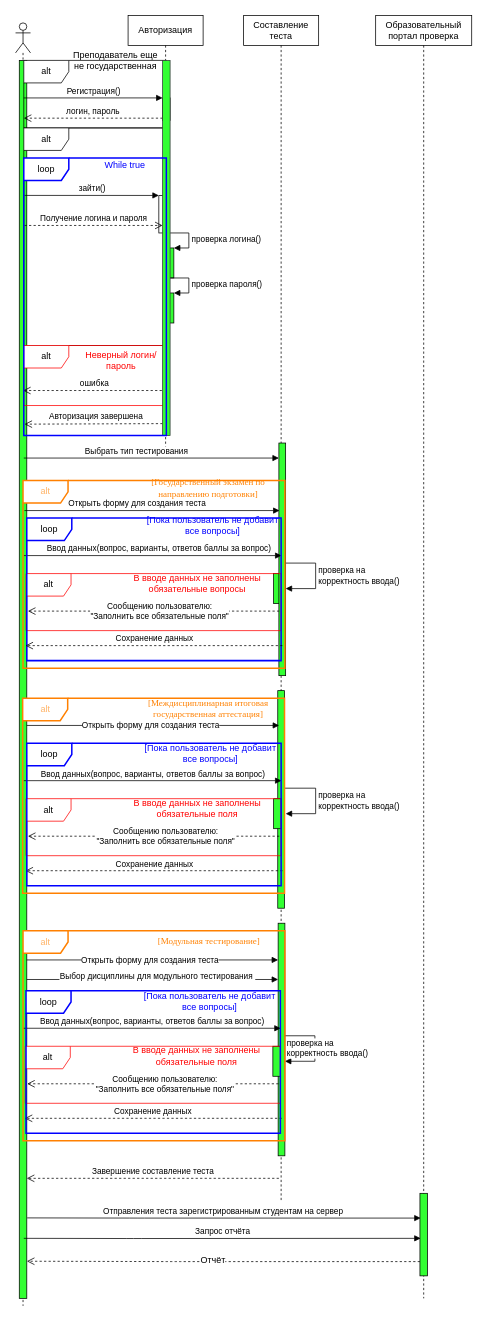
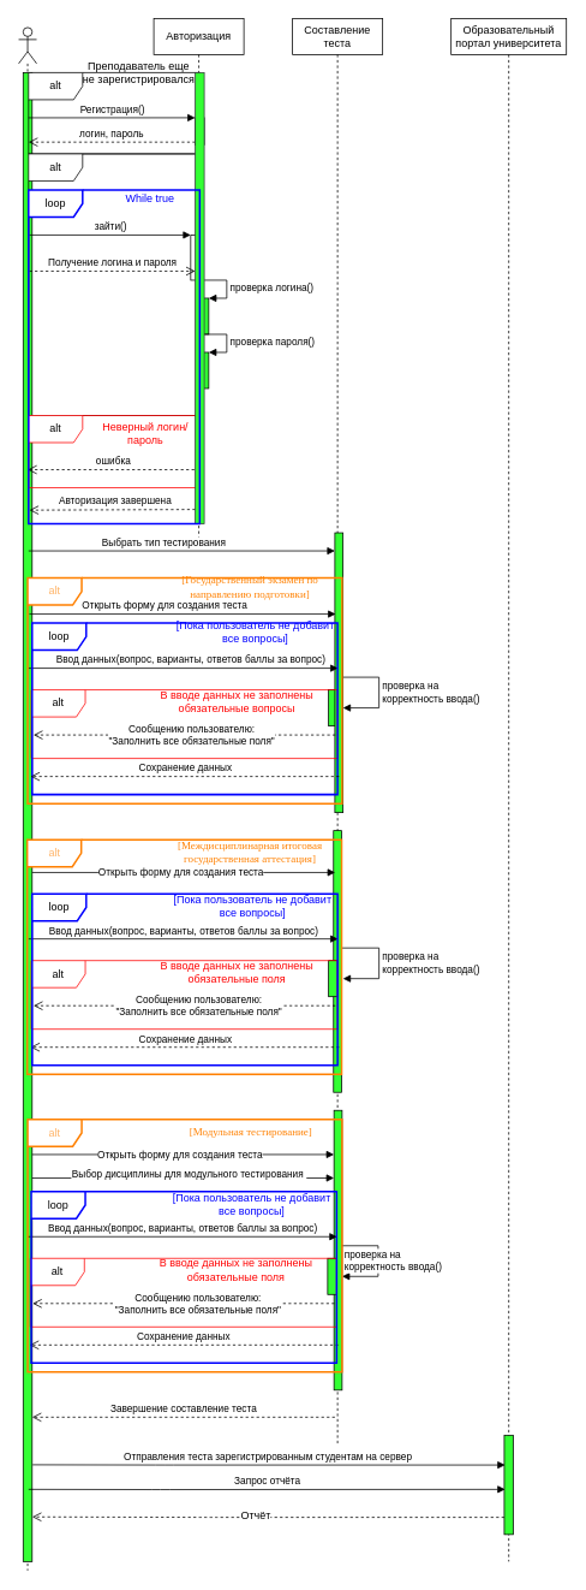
- <mxCell id="30" value="Образовательный портал проверка" style="shape=umlLifeline;perimeter=lifelinePerimeter;whiteSpace=wrap;html=1;container=1;collapsible=0;recursiveResize=0;outlineConnect=0;" parent="1" vertex="1"><mxGeometry x="500" width="128" height="1710" as="geometry" y="20" /></mxCell>
+ <mxCell id="30" value="Образовательный портал университета" style="shape=umlLifeline;perimeter=lifelinePerimeter;whiteSpace=wrap;html=1;container=1;collapsible=0;recursiveResize=0;outlineConnect=0;" parent="1" vertex="1"><mxGeometry x="500" width="128" height="1710" as="geometry" y="20" /></mxCell>
- <mxCell id="6" value="Преподаватель еще не государственная" style="text;html=1;strokeColor=none;fillColor=none;align=center;verticalAlign=middle;whiteSpace=wrap;rounded=0;" parent="1" vertex="1"><mxGeometry x="89" y="70" width="129" height="20" as="geometry" /></mxCell>
+ <mxCell id="6" value="Преподаватель еще не зарегистрировался" style="text;html=1;strokeColor=none;fillColor=none;align=center;verticalAlign=middle;whiteSpace=wrap;rounded=0;" parent="1" vertex="1"><mxGeometry x="89" y="70" width="129" height="20" as="geometry" /></mxCell>
